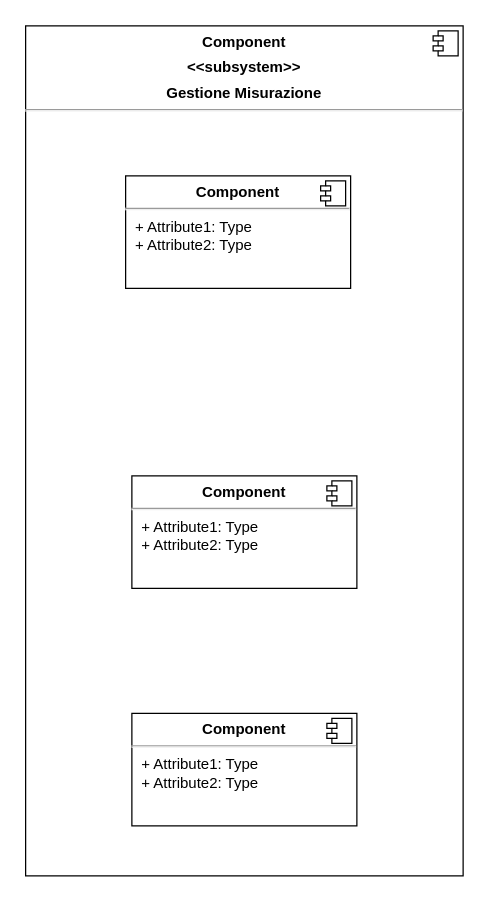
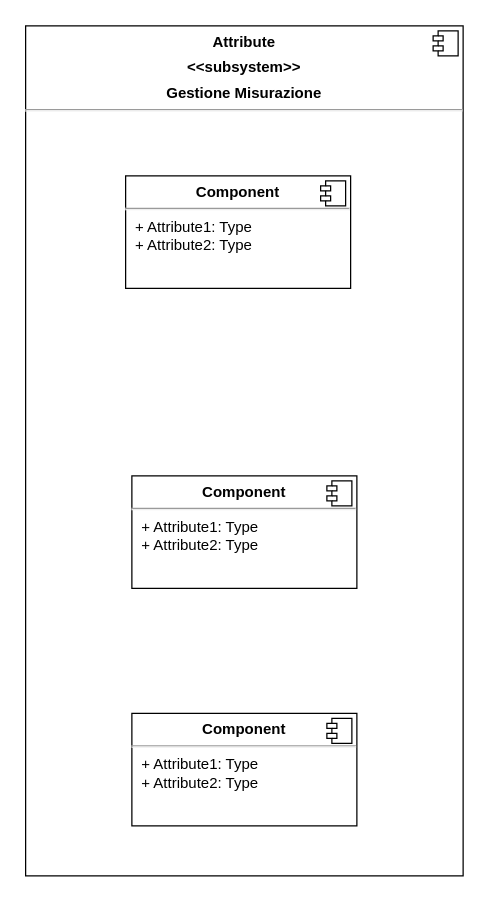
- <mxCell id="2" value="&lt;p style=&quot;margin: 0px ; margin-top: 6px ; text-align: center&quot;&gt;&lt;b&gt;Component&lt;/b&gt;&lt;/p&gt;&lt;p style=&quot;margin: 0px ; margin-top: 6px ; text-align: center&quot;&gt;&lt;b&gt;&amp;lt;&amp;lt;subsystem&amp;gt;&amp;gt;&lt;/b&gt;&lt;/p&gt;&lt;p style=&quot;margin: 0px ; margin-top: 6px ; text-align: center&quot;&gt;&lt;b&gt;Gestione Misurazione&lt;/b&gt;&lt;/p&gt;&lt;hr&gt;&lt;p style=&quot;margin: 0px ; margin-left: 8px&quot;&gt;&lt;br&gt;&lt;/p&gt;" style="align=left;overflow=fill;html=1;dropTarget=0;" vertex="1" parent="1"><mxGeometry x="20" y="20" width="350" height="680" as="geometry" /></mxCell>
+ <mxCell id="2" value="&lt;p style=&quot;margin: 0px ; margin-top: 6px ; text-align: center&quot;&gt;&lt;b&gt;Attribute&lt;/b&gt;&lt;/p&gt;&lt;p style=&quot;margin: 0px ; margin-top: 6px ; text-align: center&quot;&gt;&lt;b&gt;&amp;lt;&amp;lt;subsystem&amp;gt;&amp;gt;&lt;/b&gt;&lt;/p&gt;&lt;p style=&quot;margin: 0px ; margin-top: 6px ; text-align: center&quot;&gt;&lt;b&gt;Gestione Misurazione&lt;/b&gt;&lt;/p&gt;&lt;hr&gt;&lt;p style=&quot;margin: 0px ; margin-left: 8px&quot;&gt;&lt;br&gt;&lt;/p&gt;" style="align=left;overflow=fill;html=1;dropTarget=0;" vertex="1" parent="1"><mxGeometry x="20" y="20" width="350" height="680" as="geometry" /></mxCell>
